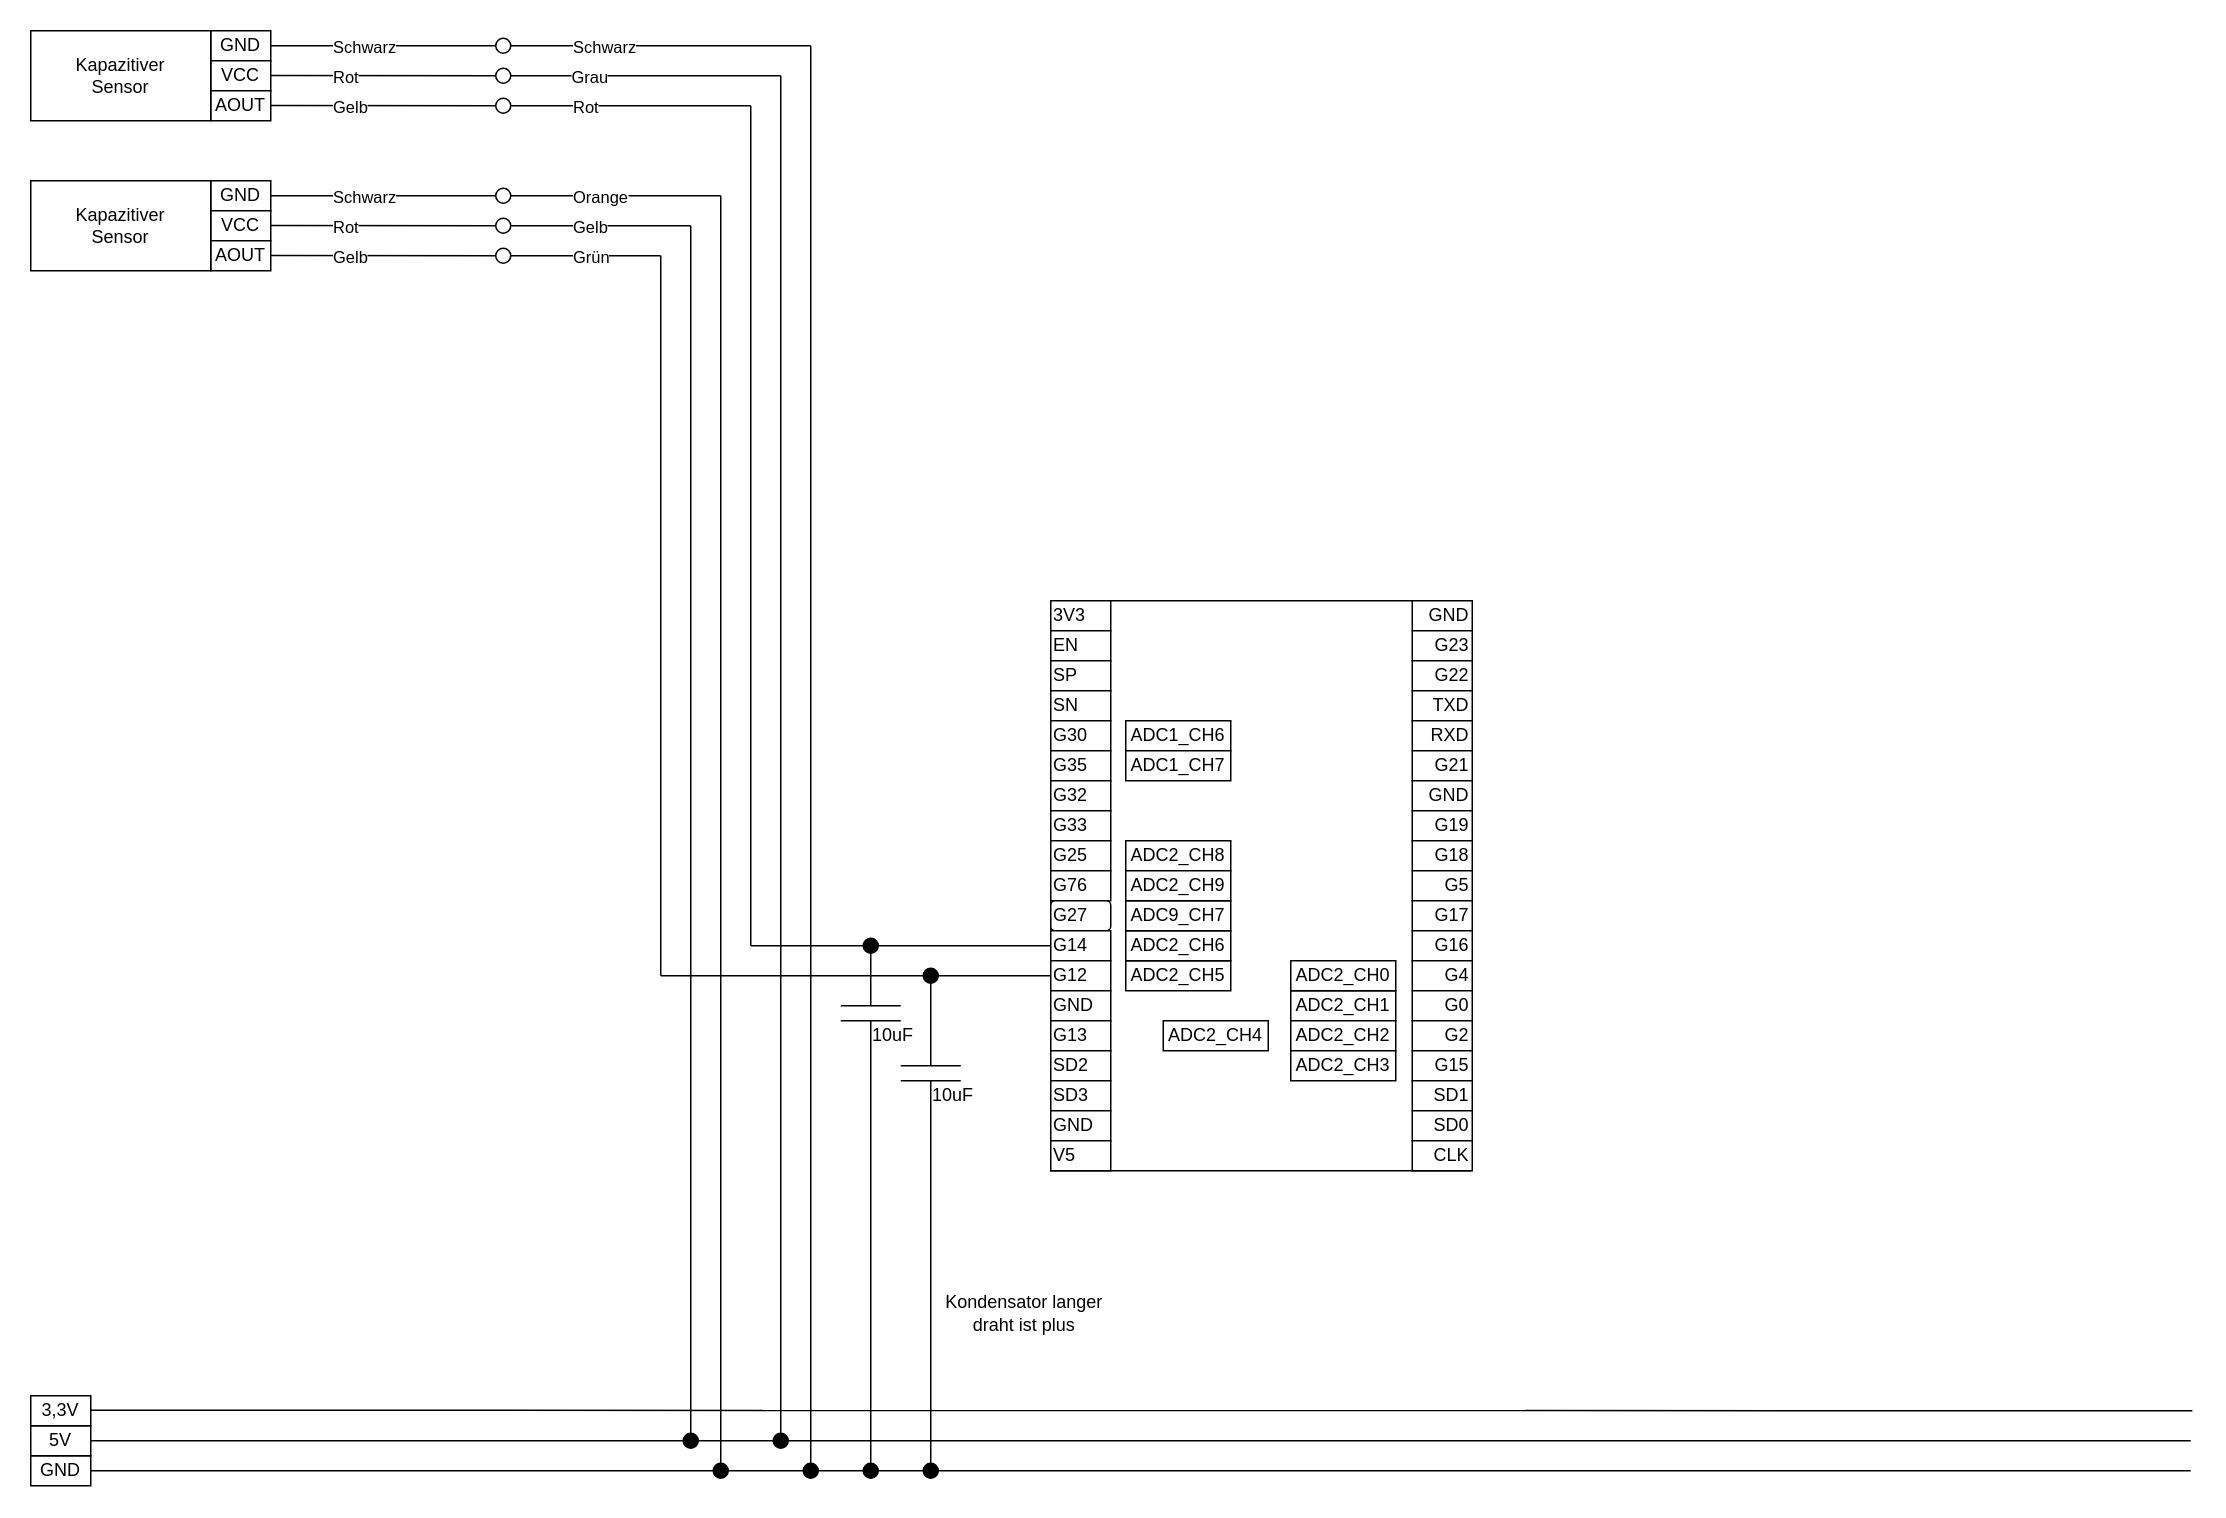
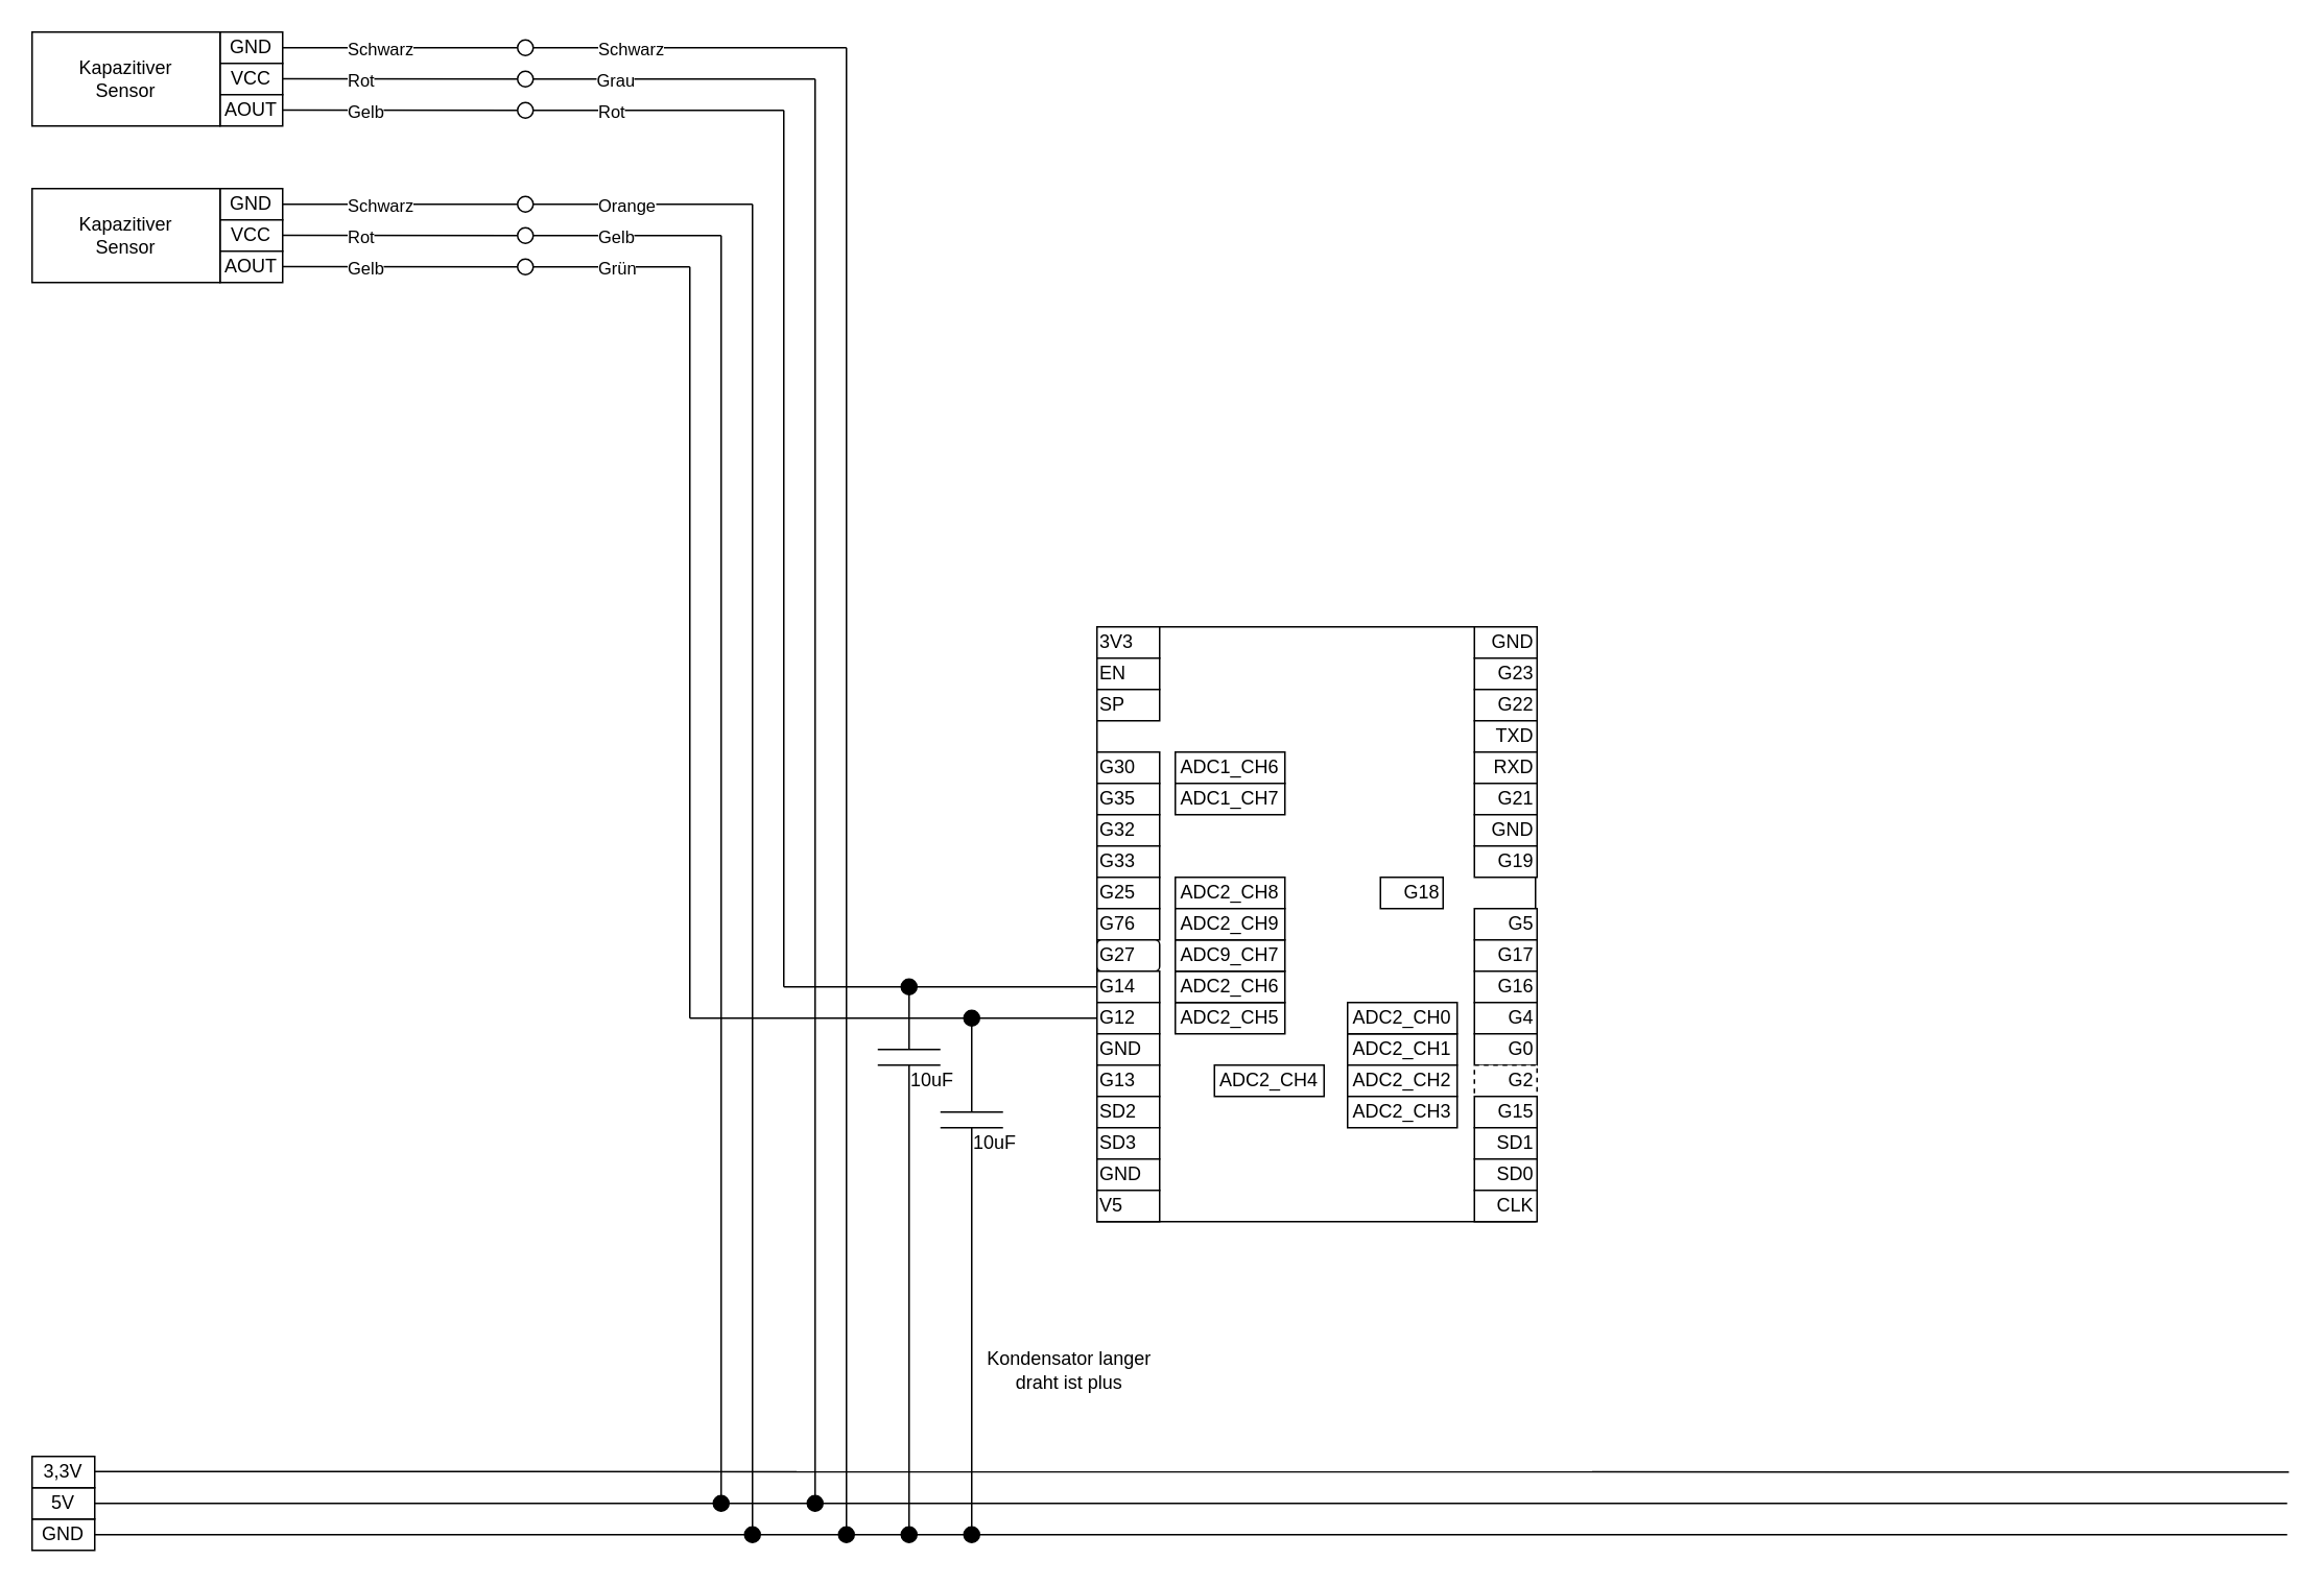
- <mxCell id="64" value="SN" style="rounded=0;whiteSpace=wrap;html=1;fillColor=#ffffff;align=left;direction=west;" vertex="1" parent="56"><mxGeometry y="60" width="40" height="20" as="geometry" /></mxCell>
- <mxCell id="88" value="G18" style="rounded=0;whiteSpace=wrap;html=1;fillColor=#ffffff;align=right;direction=west;" vertex="1" parent="56"><mxGeometry x="241" y="160" width="40" height="20" as="geometry" /></mxCell>
+ <mxCell id="88" value="G18" style="rounded=0;whiteSpace=wrap;html=1;fillColor=#ffffff;align=right;direction=west;" vertex="1" parent="56"><mxGeometry x="181" y="160" width="40" height="20" as="geometry" /></mxCell>
- <mxCell id="94" value="G2" style="rounded=0;whiteSpace=wrap;html=1;fillColor=#ffffff;align=right;direction=west;" vertex="1" parent="56"><mxGeometry x="241" y="280" width="40" height="20" as="geometry" /></mxCell>
+ <mxCell id="94" value="G2" style="rounded=0;whiteSpace=wrap;html=1;fillColor=#ffffff;align=right;direction=west;dashed=1;" vertex="1" parent="56"><mxGeometry x="241" y="280" width="40" height="20" as="geometry" /></mxCell>
